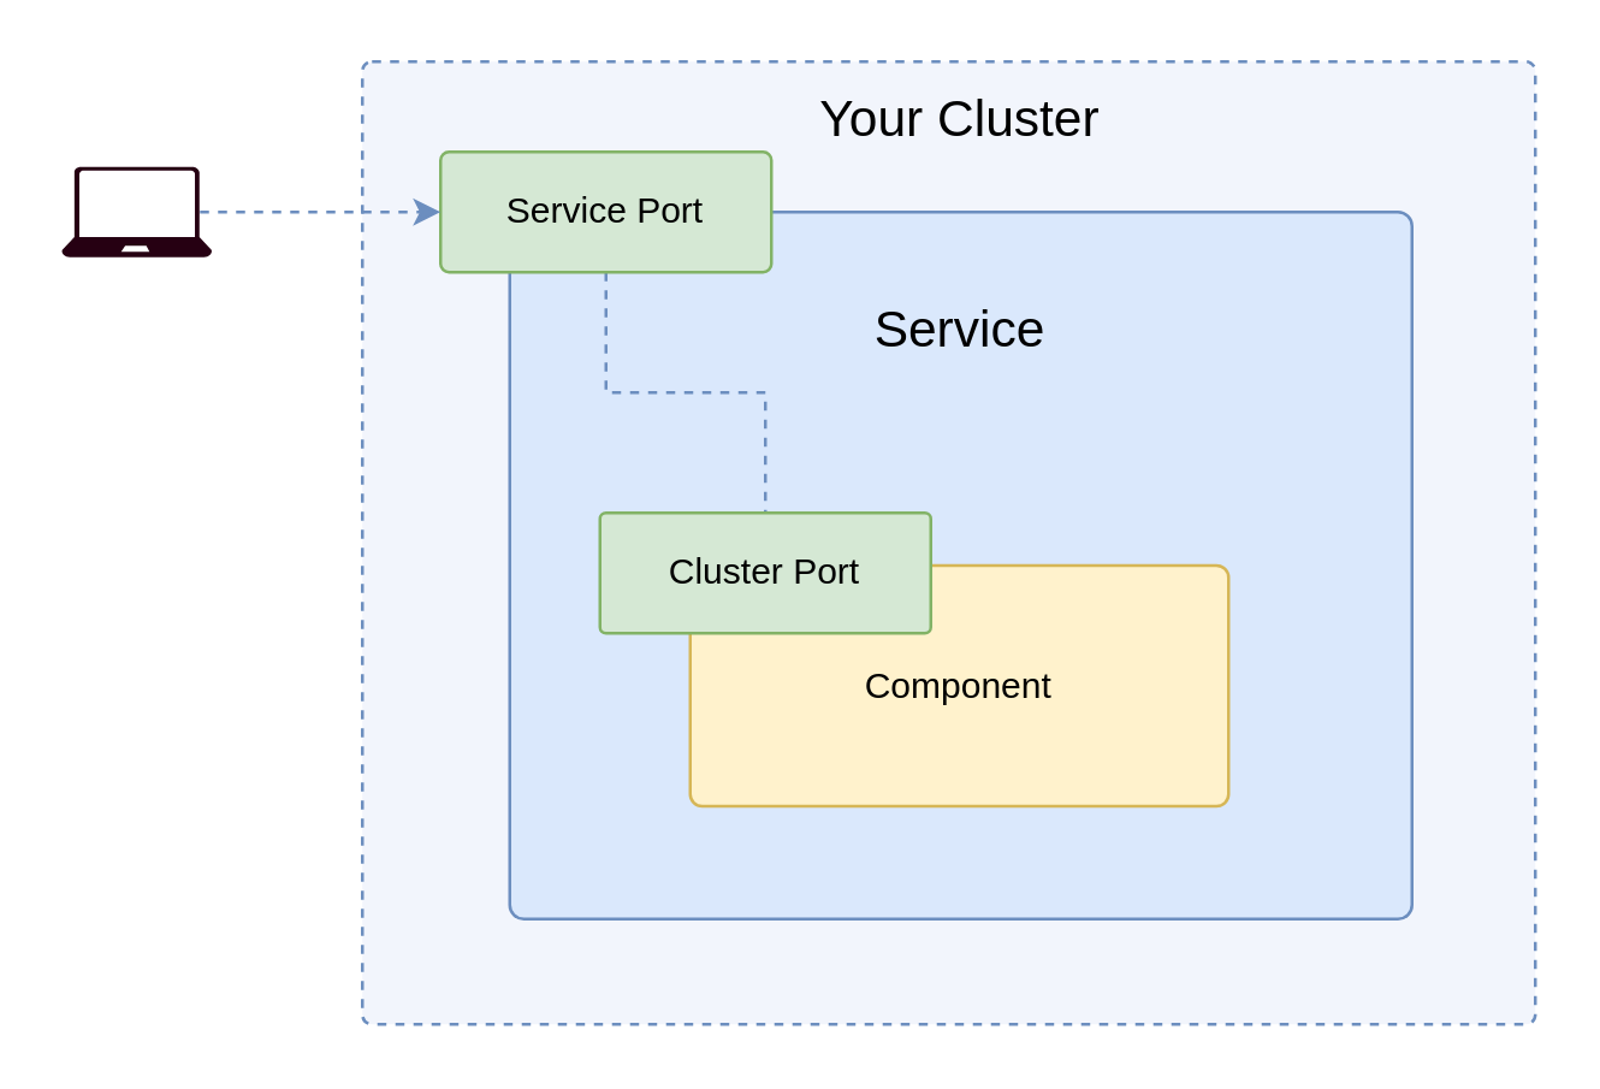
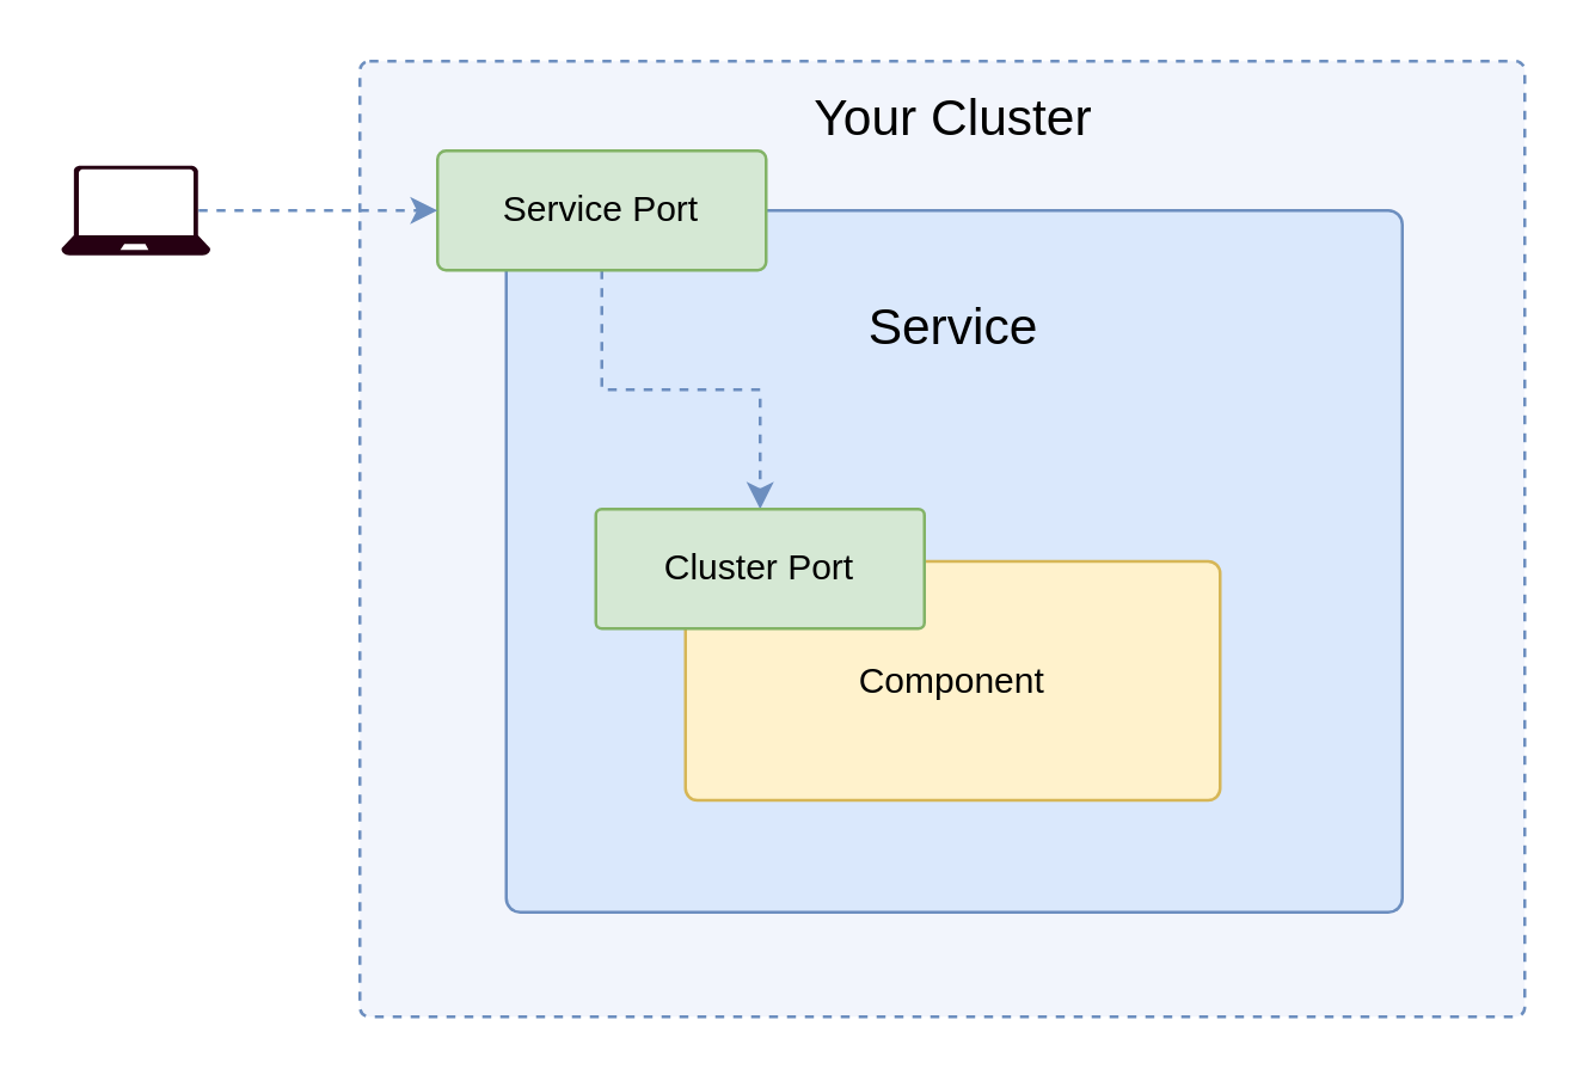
- <mxCell id="5" style="edgeStyle=orthogonalEdgeStyle;rounded=0;orthogonalLoop=1;jettySize=auto;html=1;dashed=1;fillColor=#dae8fc;strokeColor=#6c8ebf;endArrow=none;" parent="1" source="6" target="8" edge="1"><mxGeometry relative="1" as="geometry" /></mxCell>
+ <mxCell id="5" style="edgeStyle=orthogonalEdgeStyle;rounded=0;orthogonalLoop=1;jettySize=auto;html=1;dashed=1;fillColor=#dae8fc;strokeColor=#6c8ebf;" parent="1" source="6" target="8" edge="1"><mxGeometry relative="1" as="geometry" /></mxCell>
